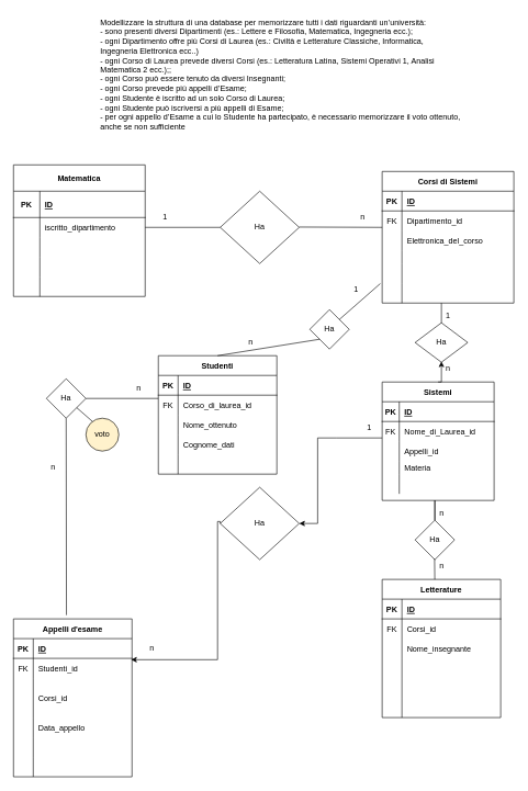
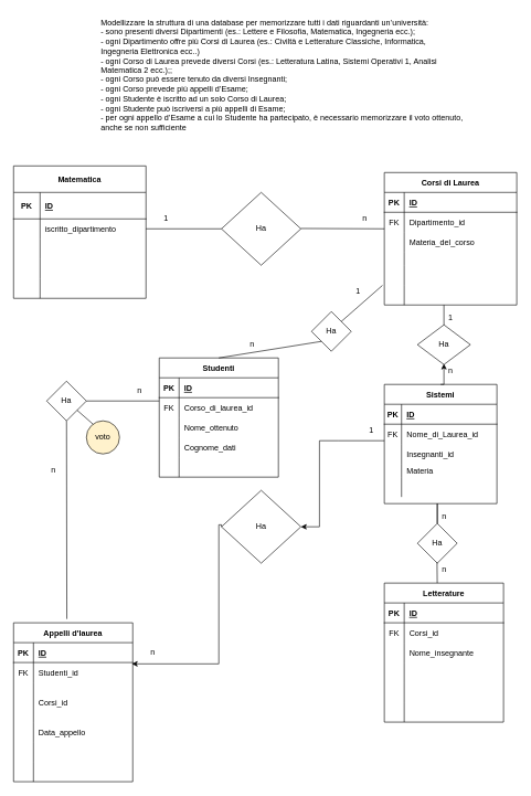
- <mxCell id="19" value="Corsi di Sistemi" style="shape=table;startSize=30;container=1;collapsible=1;childLayout=tableLayout;fixedRows=1;rowLines=0;fontStyle=1;align=center;resizeLast=1;fontFamily=Helvetica;fontSize=12;fontColor=default;strokeColor=default;fillColor=none;" parent="1" vertex="1"><mxGeometry x="580" y="260" width="200" height="200" as="geometry" /></mxCell>
+ <mxCell id="19" value="Corsi di Laurea" style="shape=table;startSize=30;container=1;collapsible=1;childLayout=tableLayout;fixedRows=1;rowLines=0;fontStyle=1;align=center;resizeLast=1;fontFamily=Helvetica;fontSize=12;fontColor=default;strokeColor=default;fillColor=none;" parent="1" vertex="1"><mxGeometry x="580" y="260" width="200" height="200" as="geometry" /></mxCell>
- <mxCell id="28" value="Elettronica_del_corso" style="shape=partialRectangle;connectable=0;fillColor=none;top=0;left=0;bottom=0;right=0;align=left;spacingLeft=6;overflow=hidden;fontFamily=Helvetica;fontSize=12;fontColor=default;strokeColor=default;" parent="26" vertex="1"><mxGeometry x="30" width="170" height="30" as="geometry"><mxRectangle width="170" height="30" as="alternateBounds" /></mxGeometry></mxCell>
+ <mxCell id="28" value="Materia_del_corso" style="shape=partialRectangle;connectable=0;fillColor=none;top=0;left=0;bottom=0;right=0;align=left;spacingLeft=6;overflow=hidden;fontFamily=Helvetica;fontSize=12;fontColor=default;strokeColor=default;" parent="26" vertex="1"><mxGeometry x="30" width="170" height="30" as="geometry"><mxRectangle width="170" height="30" as="alternateBounds" /></mxGeometry></mxCell>
- <mxCell id="48" value="Appelli_id" style="shape=partialRectangle;connectable=0;fillColor=none;top=0;left=0;bottom=0;right=0;align=left;spacingLeft=6;overflow=hidden;fontFamily=Helvetica;fontSize=12;fontColor=default;strokeColor=default;" parent="46" vertex="1"><mxGeometry x="26" width="144" height="30" as="geometry"><mxRectangle width="144" height="30" as="alternateBounds" /></mxGeometry></mxCell>
+ <mxCell id="48" value="Insegnanti_id" style="shape=partialRectangle;connectable=0;fillColor=none;top=0;left=0;bottom=0;right=0;align=left;spacingLeft=6;overflow=hidden;fontFamily=Helvetica;fontSize=12;fontColor=default;strokeColor=default;" parent="46" vertex="1"><mxGeometry x="26" width="144" height="30" as="geometry"><mxRectangle width="144" height="30" as="alternateBounds" /></mxGeometry></mxCell>
- <mxCell id="90" value="Appelli d'esame" style="shape=table;startSize=30;container=1;collapsible=1;childLayout=tableLayout;fixedRows=1;rowLines=0;fontStyle=1;align=center;resizeLast=1;fontFamily=Helvetica;fontSize=12;fontColor=default;strokeColor=default;fillColor=none;" parent="1" vertex="1"><mxGeometry x="20" y="940" width="180" height="240" as="geometry" /></mxCell>
+ <mxCell id="90" value="Appelli d'laurea" style="shape=table;startSize=30;container=1;collapsible=1;childLayout=tableLayout;fixedRows=1;rowLines=0;fontStyle=1;align=center;resizeLast=1;fontFamily=Helvetica;fontSize=12;fontColor=default;strokeColor=default;fillColor=none;" parent="1" vertex="1"><mxGeometry x="20" y="940" width="180" height="240" as="geometry" /></mxCell>
